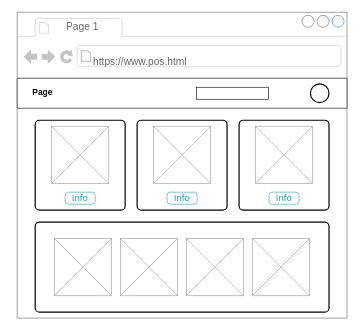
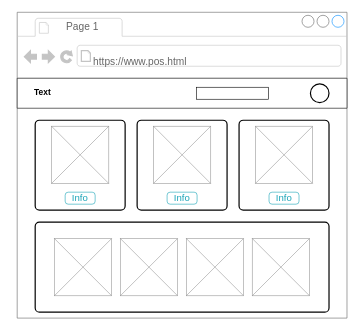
- <mxCell id="22" value="&lt;font style=&quot;font-size: 14px;&quot;&gt;Page&lt;/font&gt;" style="text;strokeColor=none;fillColor=none;html=1;fontSize=24;fontStyle=1;verticalAlign=middle;align=center;" vertex="1" parent="1"><mxGeometry x="20" y="130" width="100" height="40" as="geometry" /></mxCell>
+ <mxCell id="22" value="&lt;font style=&quot;font-size: 14px;&quot;&gt;Text&lt;/font&gt;" style="text;strokeColor=none;fillColor=none;html=1;fontSize=24;fontStyle=1;verticalAlign=middle;align=center;" vertex="1" parent="1"><mxGeometry x="20" y="130" width="100" height="40" as="geometry" /></mxCell>
